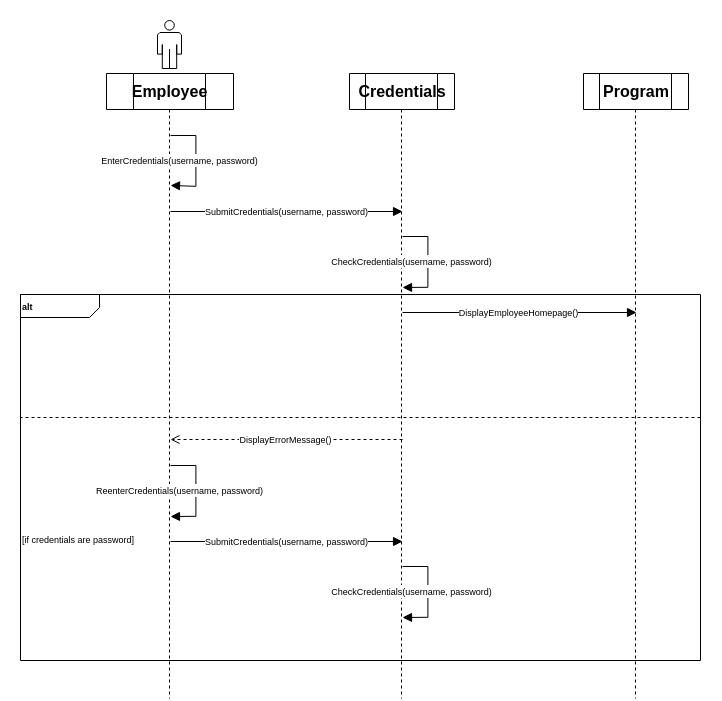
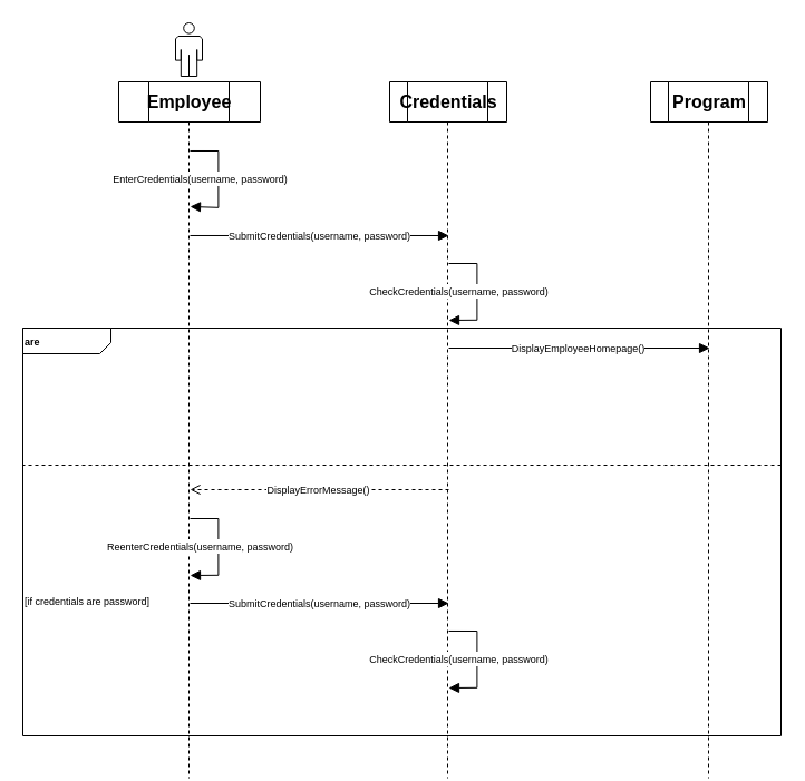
- <mxCell id="18" value="&lt;p style=&quot;align:left;margin-left:0;margin-right:0;margin-top:0px;margin-bottom:0px;text-indent:0;valign:middle;direction:ltr;&quot;&gt;&lt;font style=&quot;font-size:9px;font-family:Arial;color:#000000;direction:ltr;letter-spacing:0px;line-height:120%;opacity:1&quot;&gt;&lt;b&gt;alt&lt;br/&gt;&lt;/b&gt;&lt;/font&gt;&lt;/p&gt;" style="verticalAlign=middle;align=left;vsdxID=27;fillColor=#ffffff;gradientColor=none;shape=stencil(nZFLDsIwDERP423k2GrFvpR7VGpKIkJSpeF3exJ5QekCqexm7GfLGgN3ix1mA4RLTvFiHm7MFvgIRC5Yk1wuCrgH7qaYzDnFWxjFz0Mlq7rGe93wlDmsE4QvcRrFnwT1LqxQjUo3O3CtWvrCm1Yd9vA/luN/4ObgIj65TM57iXXd3+ZYSvID7t8=);labelBackgroundColor=none;rounded=0;html=1;whiteSpace=wrap;" parent="17" vertex="1"><mxGeometry width="680" height="23" as="geometry" /></mxCell>
+ <mxCell id="18" value="&lt;p style=&quot;align:left;margin-left:0;margin-right:0;margin-top:0px;margin-bottom:0px;text-indent:0;valign:middle;direction:ltr;&quot;&gt;&lt;font style=&quot;font-size:9px;font-family:Arial;color:#000000;direction:ltr;letter-spacing:0px;line-height:120%;opacity:1&quot;&gt;&lt;b&gt;are&lt;br/&gt;&lt;/b&gt;&lt;/font&gt;&lt;/p&gt;" style="verticalAlign=middle;align=left;vsdxID=27;fillColor=#ffffff;gradientColor=none;shape=stencil(nZFLDsIwDERP423k2GrFvpR7VGpKIkJSpeF3exJ5QekCqexm7GfLGgN3ix1mA4RLTvFiHm7MFvgIRC5Yk1wuCrgH7qaYzDnFWxjFz0Mlq7rGe93wlDmsE4QvcRrFnwT1LqxQjUo3O3CtWvrCm1Yd9vA/luN/4ObgIj65TM57iXXd3+ZYSvID7t8=);labelBackgroundColor=none;rounded=0;html=1;whiteSpace=wrap;" parent="17" vertex="1"><mxGeometry width="680" height="23" as="geometry" /></mxCell>
